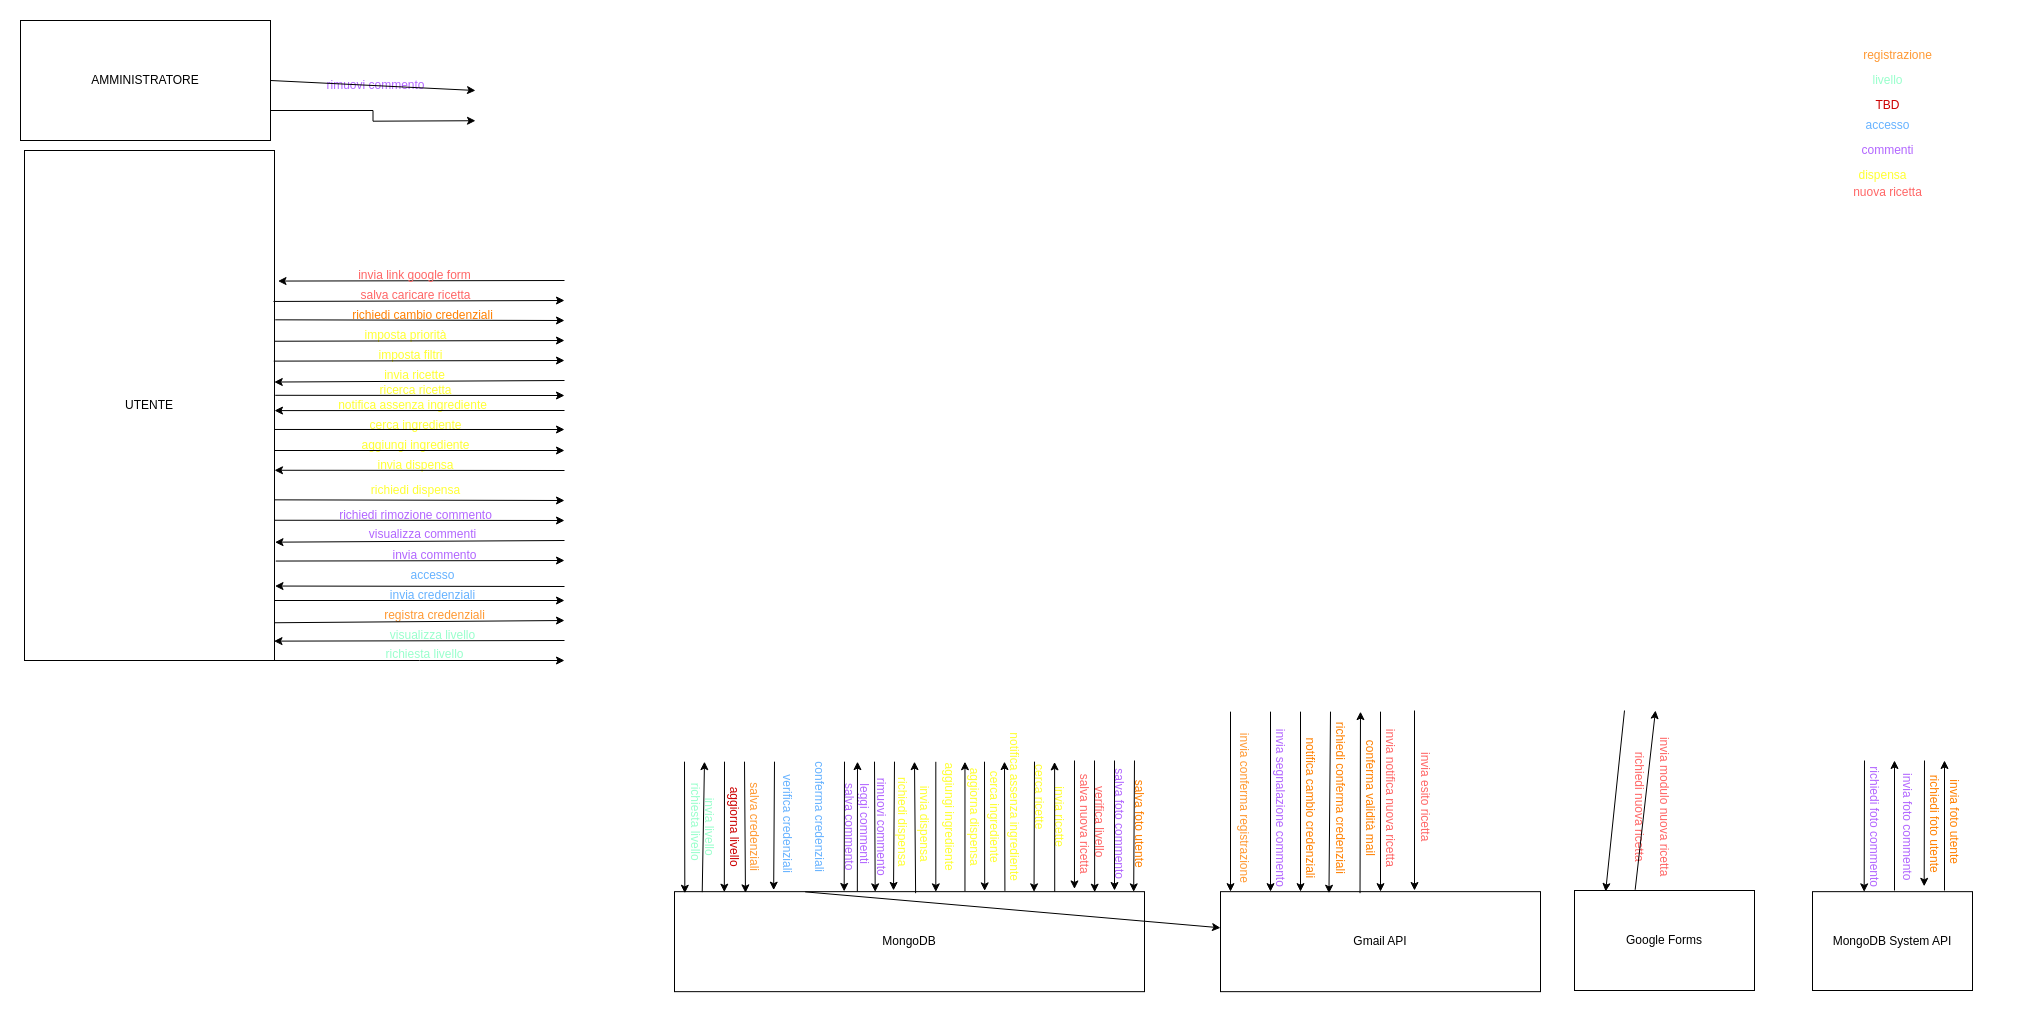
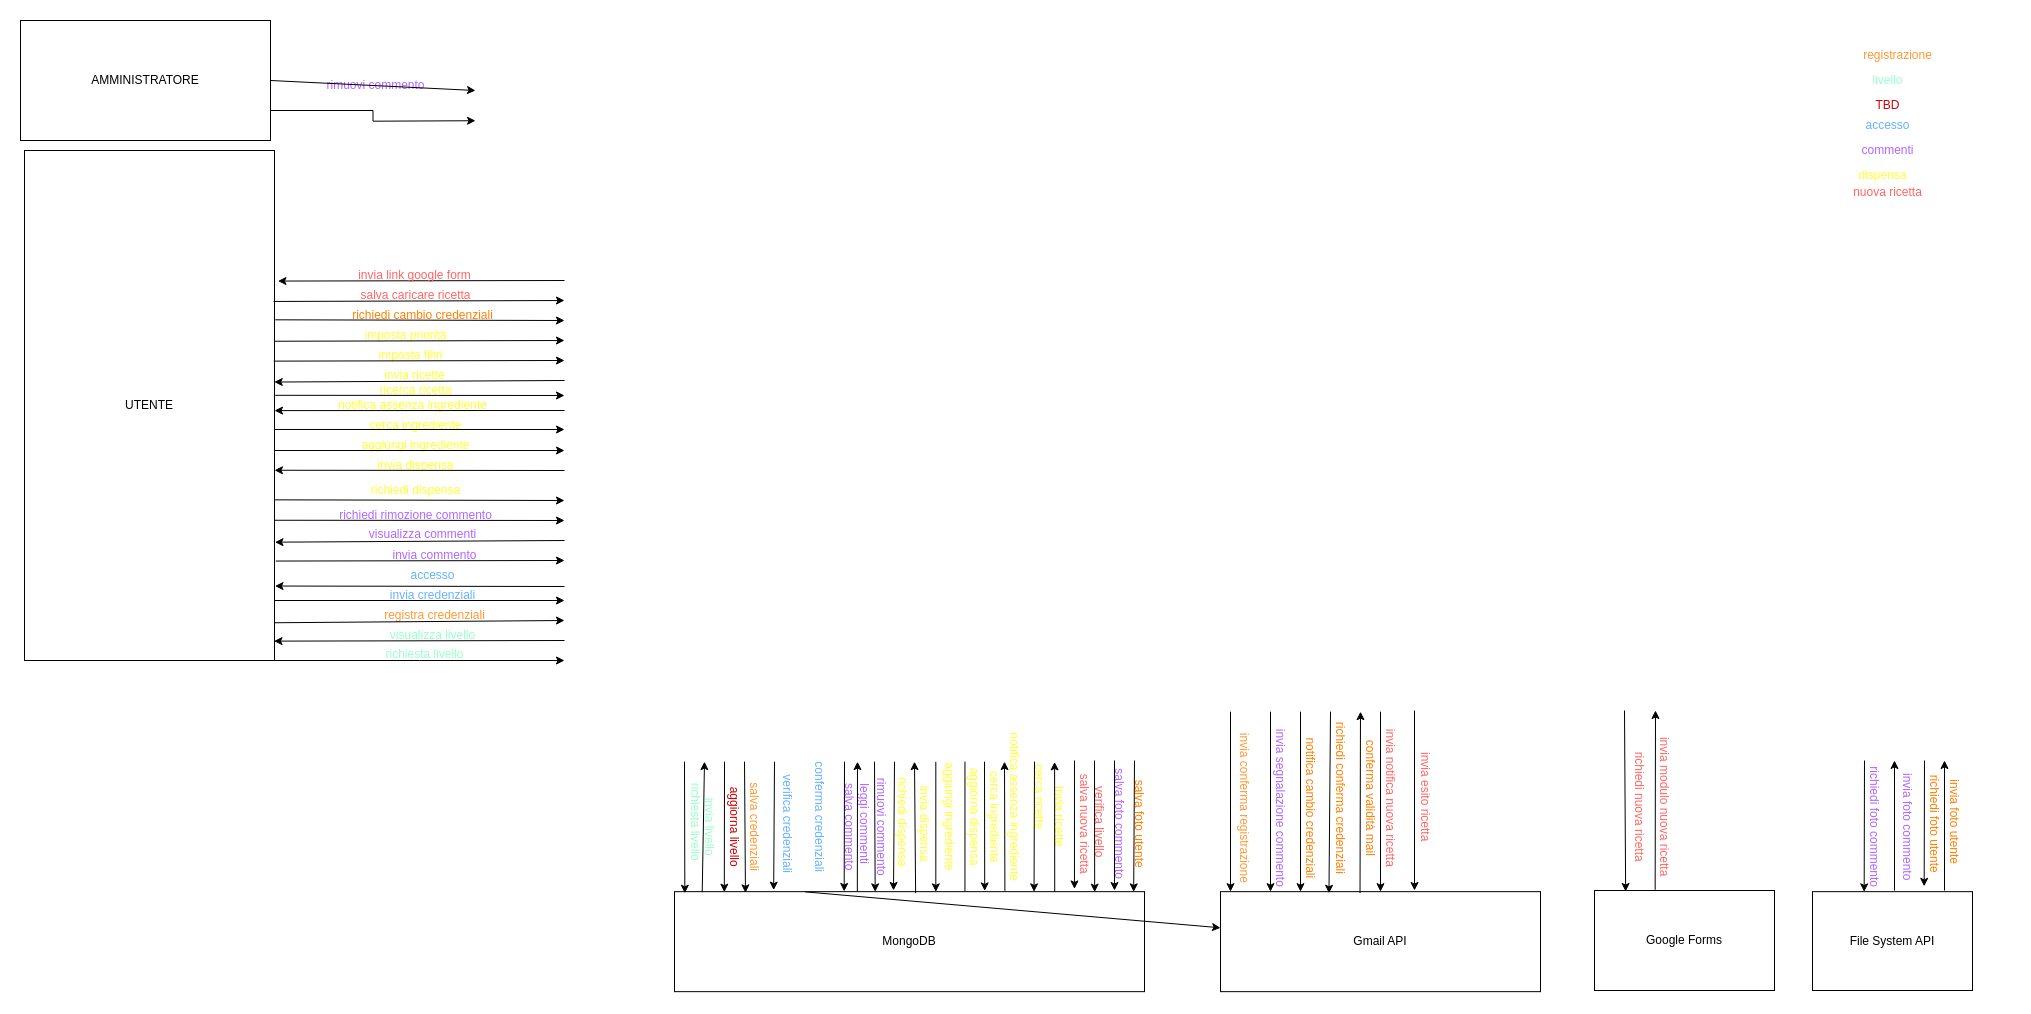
- <mxCell id="83" value="" style="endArrow=classic;html=1;rounded=0;fontColor=#FF8000;exitX=0.618;exitY=-0.005;exitDx=0;exitDy=0;exitPerimeter=0;entryX=0.042;entryY=0.818;entryDx=0;entryDy=0;entryPerimeter=0;" edge="1" parent="1" source="5" target="48"><mxGeometry width="50" height="50" relative="1" as="geometry"><mxPoint x="844" y="831.16" as="sourcePoint" /><mxPoint x="894" y="781.16" as="targetPoint" /></mxGeometry></mxCell>
+ <mxCell id="83" value="" style="endArrow=none;html=1;rounded=0;fontColor=#FF8000;exitX=0.618;exitY=-0.005;exitDx=0;exitDy=0;exitPerimeter=0;entryX=0.042;entryY=0.818;entryDx=0;entryDy=0;entryPerimeter=0;" edge="1" parent="1" source="5" target="48"><mxGeometry width="50" height="50" relative="1" as="geometry"><mxPoint x="844" y="831.16" as="sourcePoint" /><mxPoint x="894" y="781.16" as="targetPoint" /></mxGeometry></mxCell>
- <mxCell id="8" value="Google Forms" style="whiteSpace=wrap;html=1;" parent="1" vertex="1"><mxGeometry x="1574" y="890" width="180" height="100" as="geometry" /></mxCell>
+ <mxCell id="8" value="Google Forms" style="whiteSpace=wrap;html=1;" parent="1" vertex="1"><mxGeometry x="1594" y="890" width="180" height="100" as="geometry" /></mxCell>
- <mxCell id="6" value="MongoDB System API" style="rounded=0;whiteSpace=wrap;html=1;" parent="1" vertex="1"><mxGeometry x="1812" y="891.16" width="160" height="98.84" as="geometry" /></mxCell>
+ <mxCell id="6" value="File System API" style="rounded=0;whiteSpace=wrap;html=1;" parent="1" vertex="1"><mxGeometry x="1812" y="891.16" width="160" height="98.84" as="geometry" /></mxCell>
